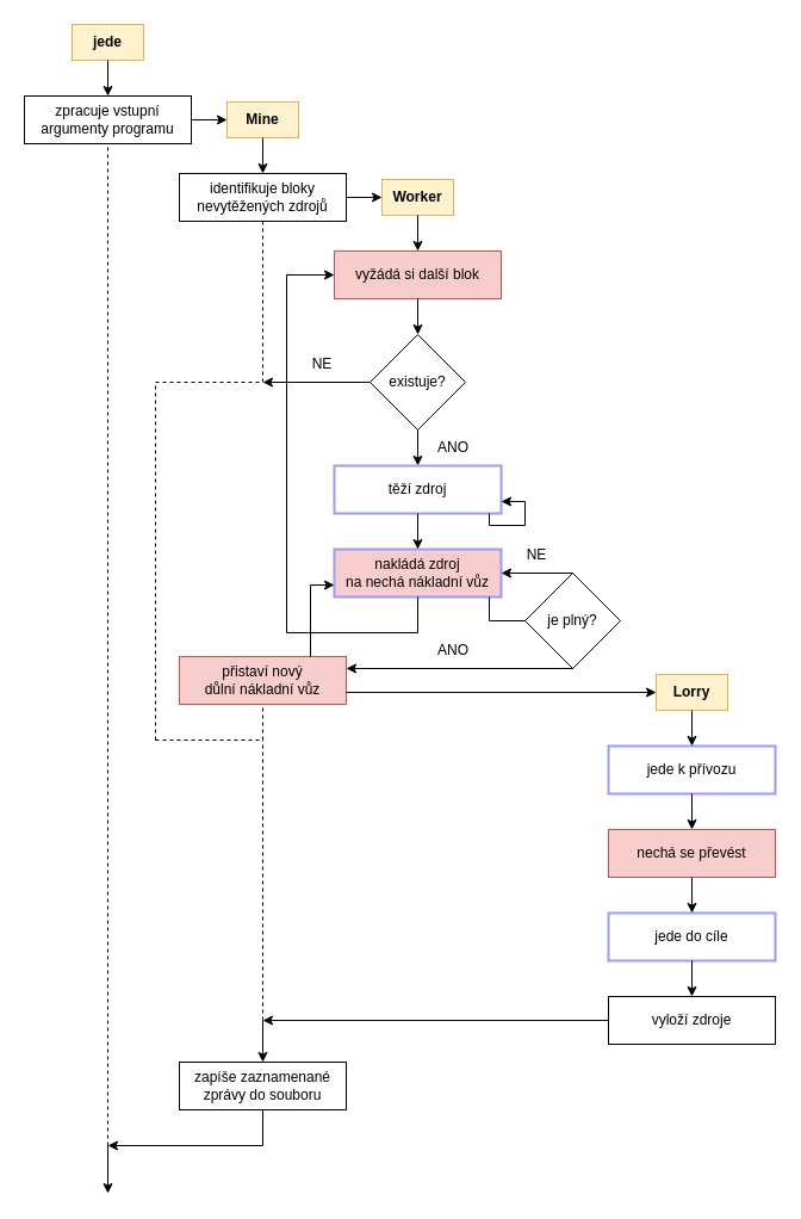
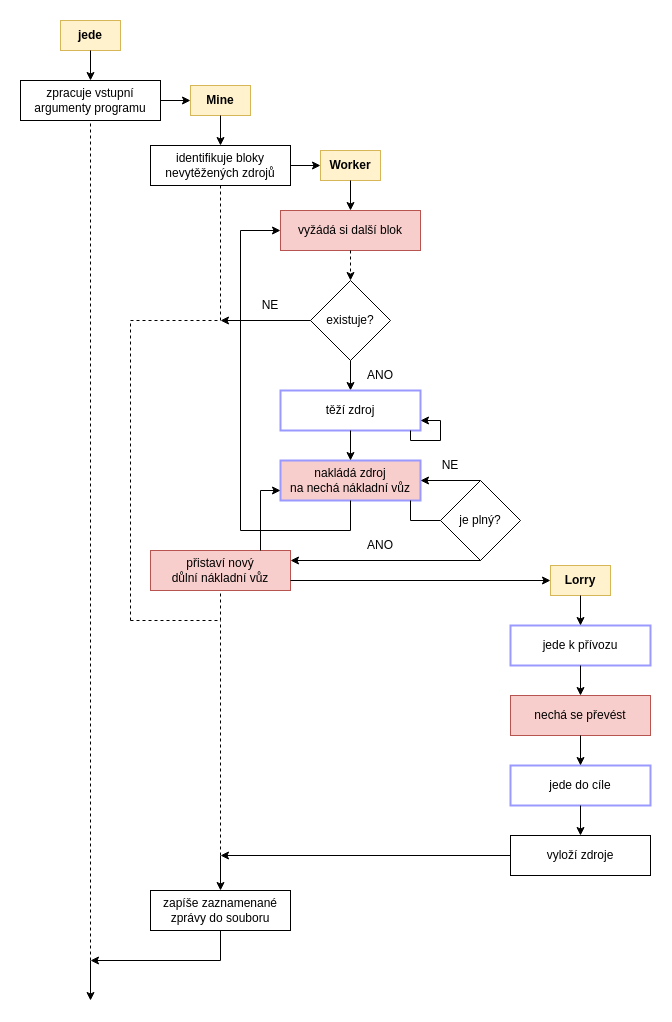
- <mxCell id="14" value="" style="endArrow=classic;html=1;rounded=0;exitX=0.5;exitY=1;exitDx=0;exitDy=0;entryX=0.5;entryY=0;entryDx=0;entryDy=0;" parent="1" source="11" target="13" edge="1"><mxGeometry width="50" height="50" relative="1" as="geometry"><mxPoint x="180" y="320" as="sourcePoint" /><mxPoint x="230" y="270" as="targetPoint" /></mxGeometry></mxCell>
+ <mxCell id="14" value="" style="endArrow=classic;html=1;rounded=0;exitX=0.5;exitY=1;exitDx=0;exitDy=0;entryX=0.5;entryY=0;entryDx=0;entryDy=0;dashed=1;" parent="1" source="11" target="13" edge="1"><mxGeometry width="50" height="50" relative="1" as="geometry"><mxPoint x="180" y="320" as="sourcePoint" /><mxPoint x="230" y="270" as="targetPoint" /></mxGeometry></mxCell>
